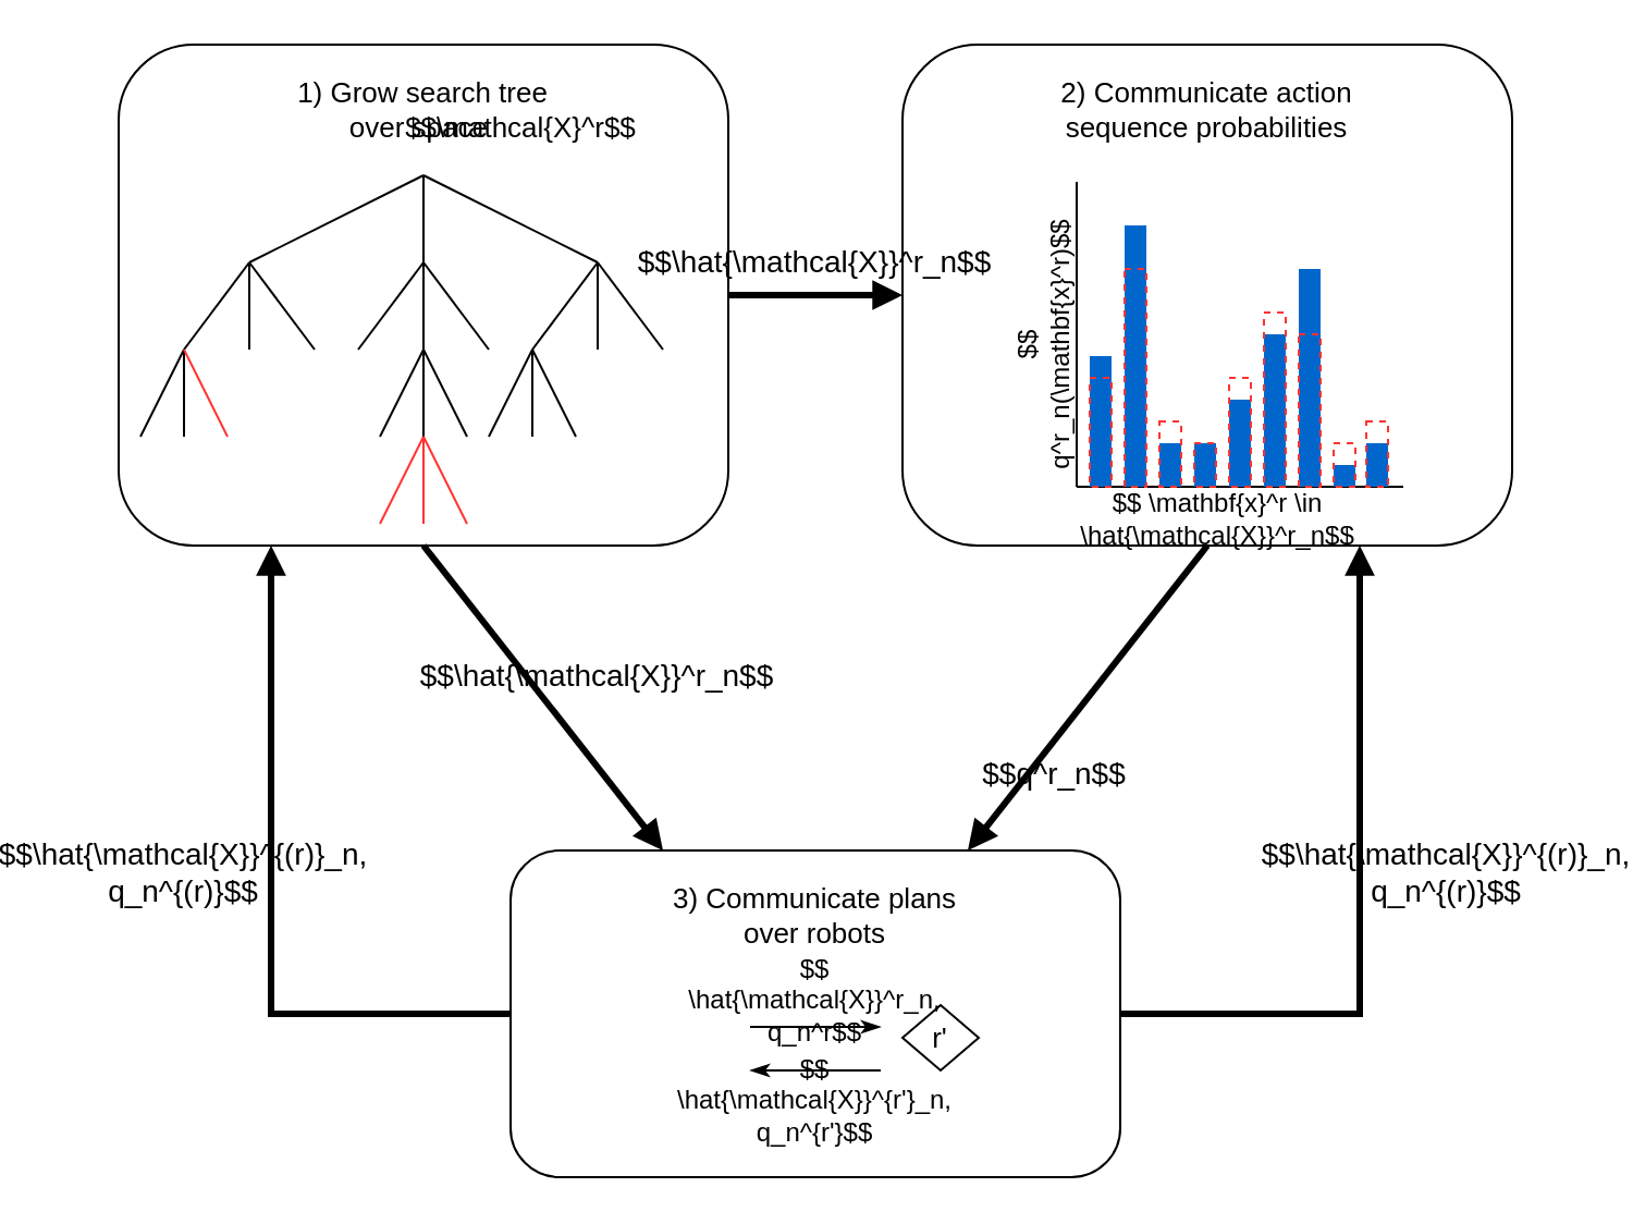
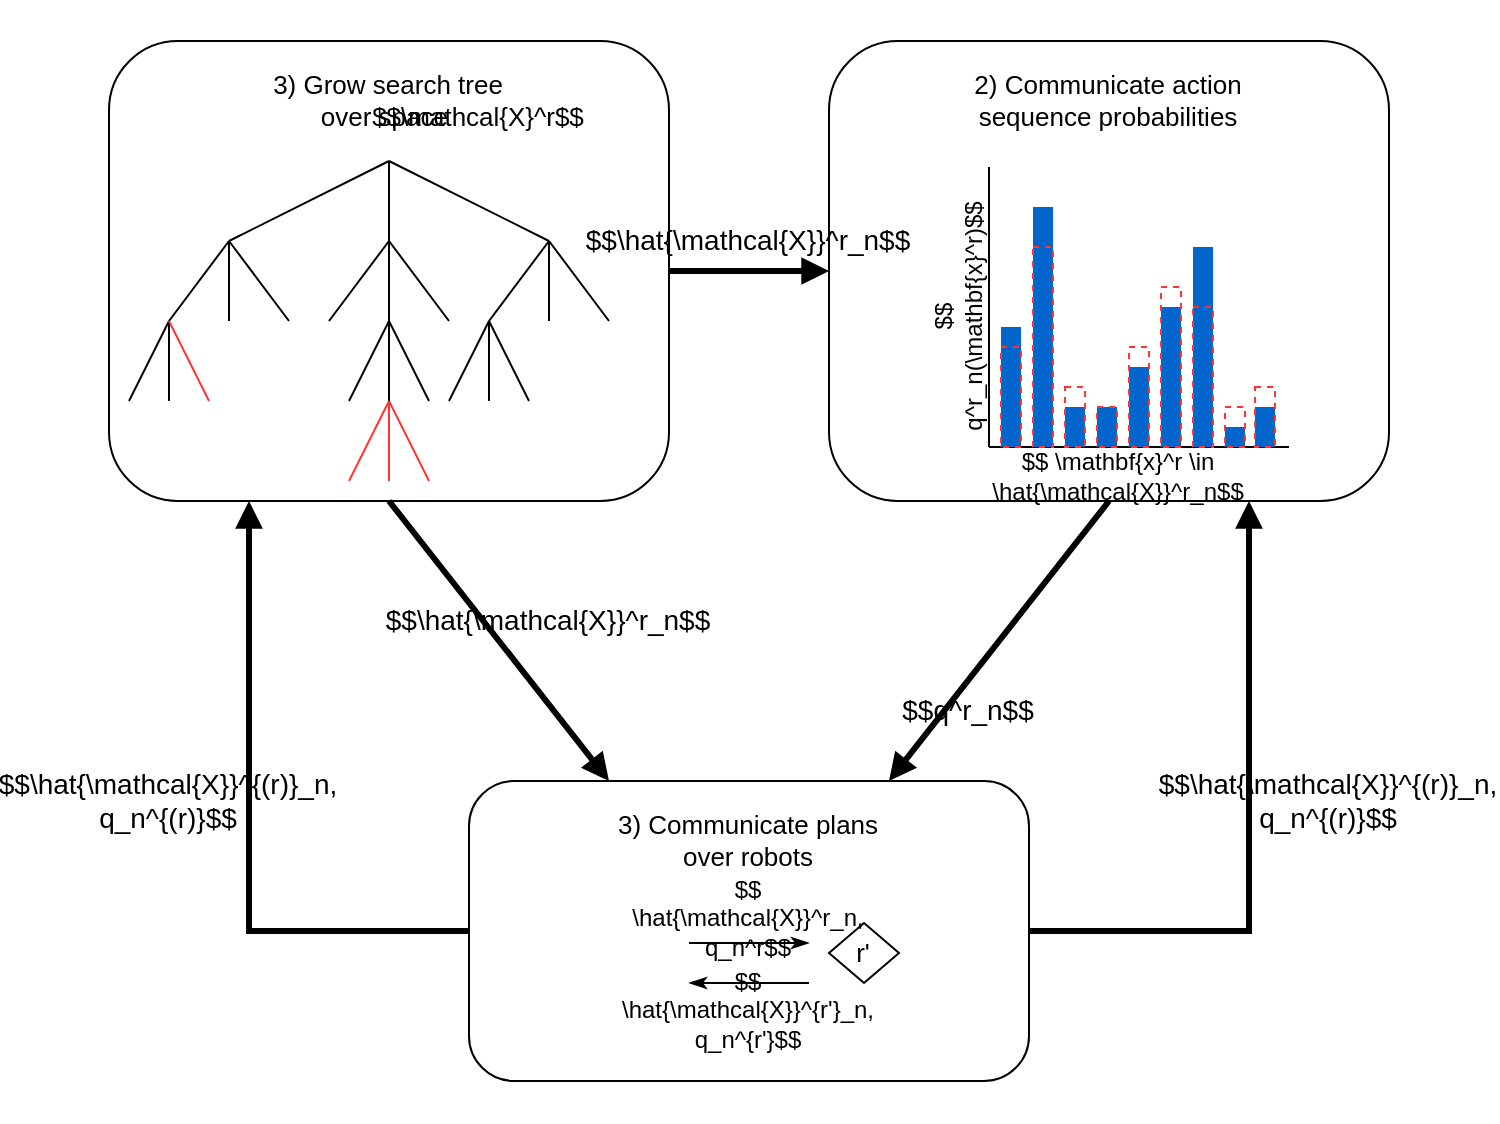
- <mxCell id="27" value="&lt;font style=&quot;font-size: 13px&quot;&gt;1) Grow search tree over space&amp;nbsp;&lt;/font&gt;" style="text;html=1;strokeColor=none;fillColor=none;align=center;verticalAlign=middle;whiteSpace=wrap;rounded=0;" parent="1" vertex="1"><mxGeometry x="100" y="20" width="120" height="60" as="geometry" /></mxCell>
+ <mxCell id="27" value="&lt;font style=&quot;font-size: 13px&quot;&gt;3) Grow search tree over space&amp;nbsp;&lt;/font&gt;" style="text;html=1;strokeColor=none;fillColor=none;align=center;verticalAlign=middle;whiteSpace=wrap;rounded=0;" parent="1" vertex="1"><mxGeometry x="100" y="20" width="120" height="60" as="geometry" /></mxCell>
